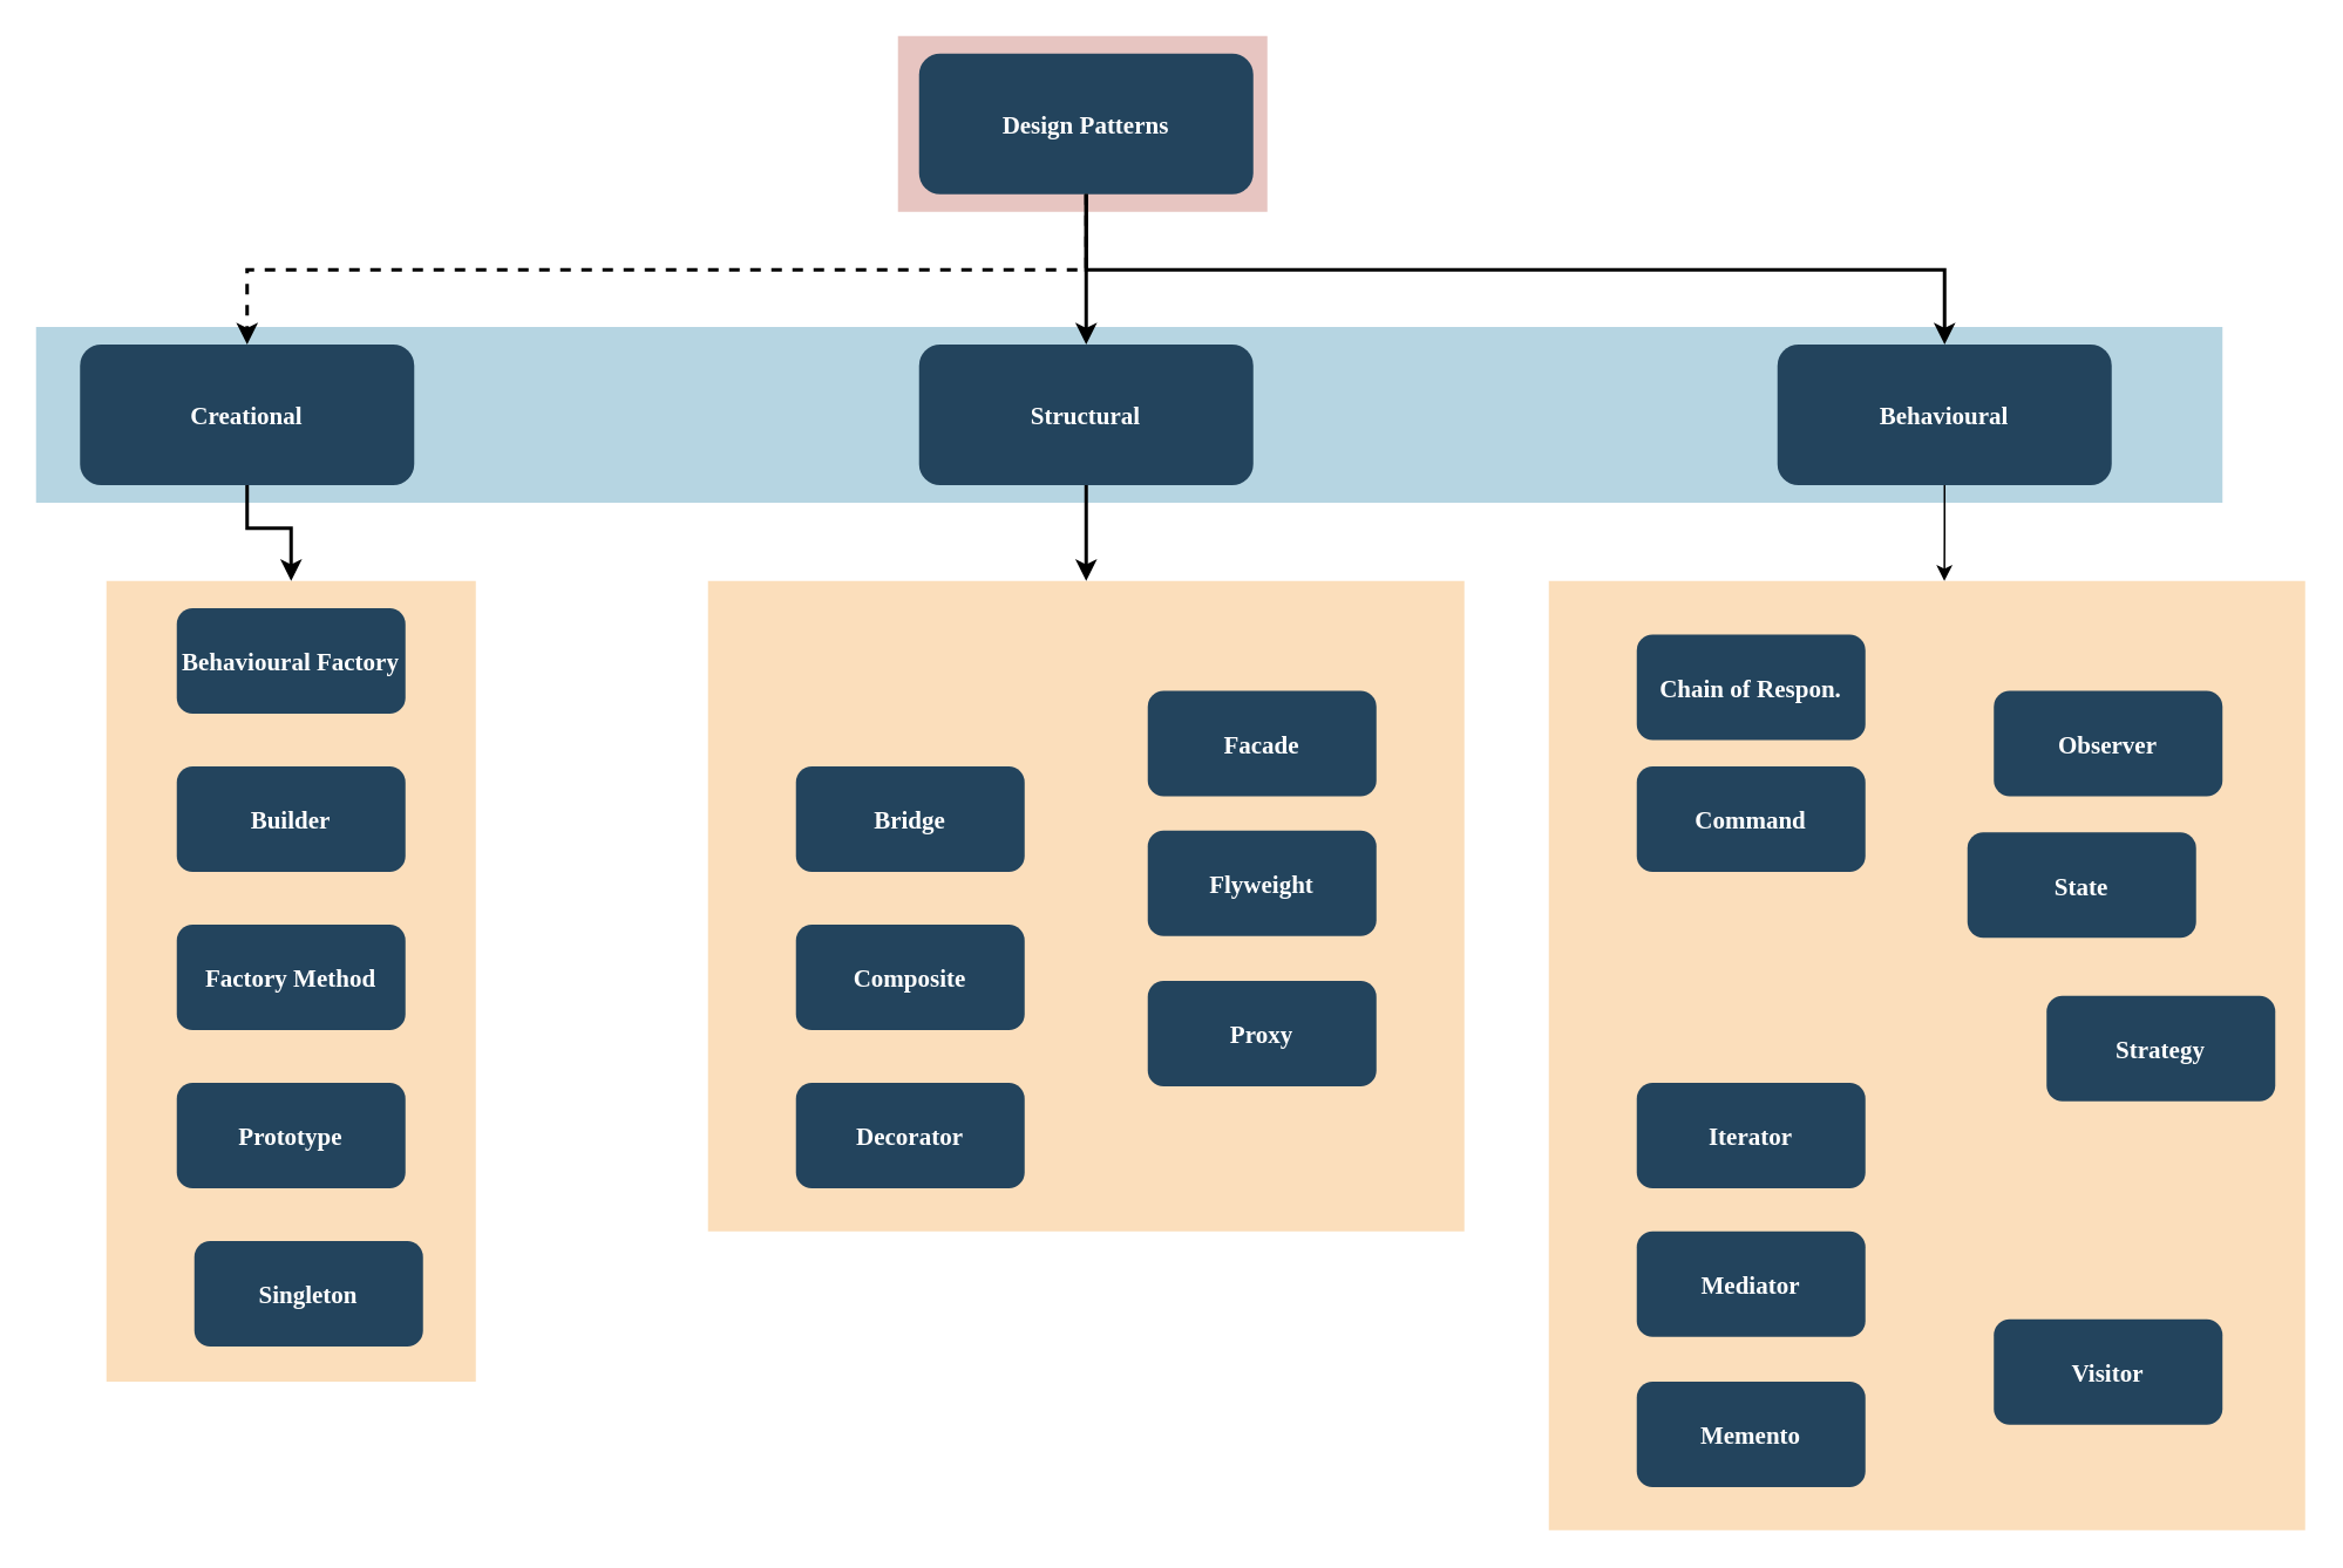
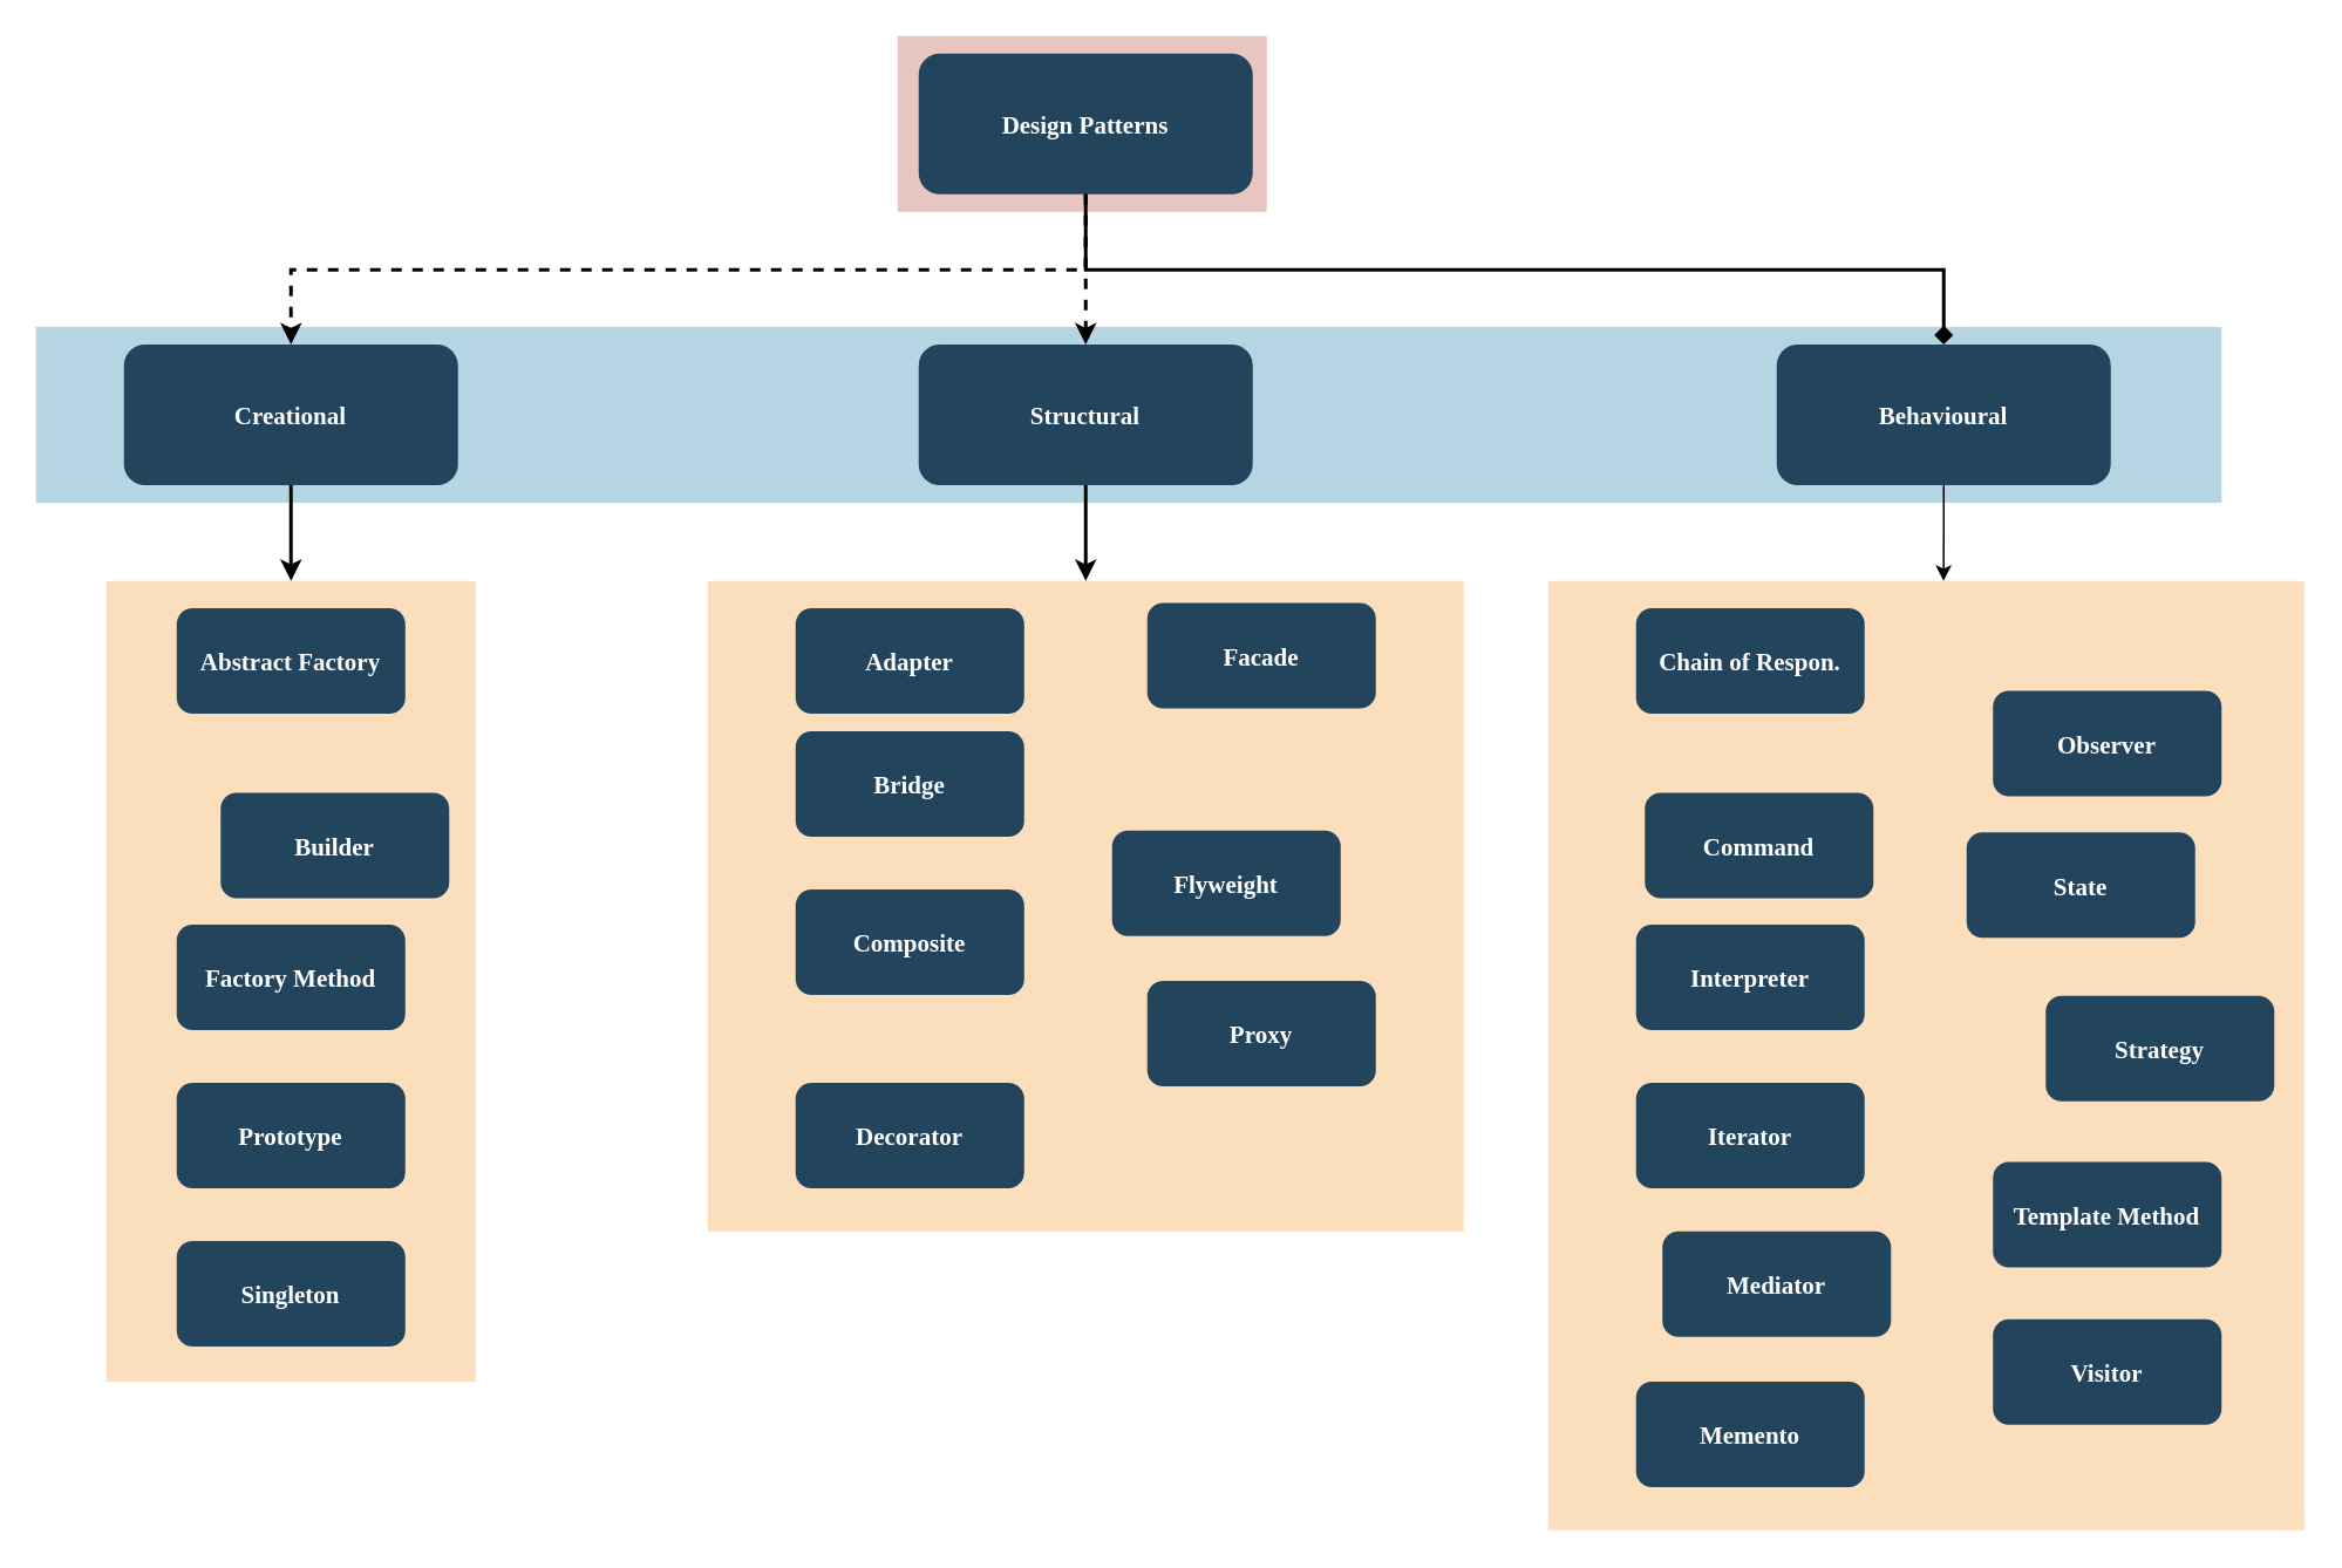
- <mxCell id="21" value="" style="edgeStyle=elbowEdgeStyle;elbow=vertical;strokeWidth=2;rounded=0" parent="1" source="6" target="10" edge="1"><mxGeometry x="347" y="225.5" width="100" height="100" as="geometry"><mxPoint x="822" y="135.5" as="sourcePoint" /><mxPoint x="1427" y="205.5" as="targetPoint" /></mxGeometry></mxCell>
+ <mxCell id="21" value="" style="edgeStyle=elbowEdgeStyle;elbow=vertical;strokeWidth=2;rounded=0;dashed=1;" parent="1" source="6" target="10" edge="1"><mxGeometry x="347" y="225.5" width="100" height="100" as="geometry"><mxPoint x="822" y="135.5" as="sourcePoint" /><mxPoint x="1427" y="205.5" as="targetPoint" /></mxGeometry></mxCell>
- <mxCell id="9" value="" style="edgeStyle=elbowEdgeStyle;elbow=vertical;strokeWidth=2;rounded=0" parent="1" source="6" target="8" edge="1"><mxGeometry x="337" y="215.5" width="100" height="100" as="geometry"><mxPoint x="297" y="175.5" as="sourcePoint" /><mxPoint x="397" y="75.5" as="targetPoint" /></mxGeometry></mxCell>
+ <mxCell id="9" value="" style="edgeStyle=elbowEdgeStyle;elbow=vertical;strokeWidth=2;rounded=0;endArrow=diamond;" parent="1" source="6" target="8" edge="1"><mxGeometry x="337" y="215.5" width="100" height="100" as="geometry"><mxPoint x="297" y="175.5" as="sourcePoint" /><mxPoint x="397" y="75.5" as="targetPoint" /></mxGeometry></mxCell>
- <mxCell id="11" value="Creational" style="rounded=1;fillColor=#23445D;gradientColor=none;strokeColor=none;fontColor=#FFFFFF;fontStyle=1;fontFamily=Tahoma;fontSize=14" parent="1" vertex="1"><mxGeometry x="45" y="195.5" width="190" height="80" as="geometry" /></mxCell>
+ <mxCell id="11" value="Creational" style="rounded=1;fillColor=#23445D;gradientColor=none;strokeColor=none;fontColor=#FFFFFF;fontStyle=1;fontFamily=Tahoma;fontSize=14" parent="1" vertex="1"><mxGeometry x="70" y="195.5" width="190" height="80" as="geometry" /></mxCell>
+ <mxCell id="17" value="Adapter" style="rounded=1;fillColor=#23445D;gradientColor=none;strokeColor=none;fontColor=#FFFFFF;fontStyle=1;fontFamily=Tahoma;fontSize=14" parent="1" vertex="1"><mxGeometry x="452" y="345.5" width="130" height="60" as="geometry" /></mxCell>
- <mxCell id="12" value="Behavioural Factory" style="rounded=1;fillColor=#23445D;gradientColor=none;strokeColor=none;fontColor=#FFFFFF;fontStyle=1;fontFamily=Tahoma;fontSize=14" parent="1" vertex="1"><mxGeometry x="100" y="345.5" width="130" height="60" as="geometry" /></mxCell>
+ <mxCell id="12" value="Abstract Factory" style="rounded=1;fillColor=#23445D;gradientColor=none;strokeColor=none;fontColor=#FFFFFF;fontStyle=1;fontFamily=Tahoma;fontSize=14" parent="1" vertex="1"><mxGeometry x="100" y="345.5" width="130" height="60" as="geometry" /></mxCell>
- <mxCell id="29" value="Chain of Respon." style="rounded=1;fillColor=#23445D;gradientColor=none;strokeColor=none;fontColor=#FFFFFF;fontStyle=1;fontFamily=Tahoma;fontSize=14" vertex="1" parent="1"><mxGeometry x="930" y="360.5" width="130" height="60" as="geometry" /></mxCell>
+ <mxCell id="29" value="Chain of Respon." style="rounded=1;fillColor=#23445D;gradientColor=none;strokeColor=none;fontColor=#FFFFFF;fontStyle=1;fontFamily=Tahoma;fontSize=14" vertex="1" parent="1"><mxGeometry x="930" y="345.5" width="130" height="60" as="geometry" /></mxCell>
- <mxCell id="23" value="Facade" style="rounded=1;fillColor=#23445D;gradientColor=none;strokeColor=none;fontColor=#FFFFFF;fontStyle=1;fontFamily=Tahoma;fontSize=14" vertex="1" parent="1"><mxGeometry x="652" y="392.5" width="130" height="60" as="geometry" /></mxCell>
+ <mxCell id="23" value="Facade" style="rounded=1;fillColor=#23445D;gradientColor=none;strokeColor=none;fontColor=#FFFFFF;fontStyle=1;fontFamily=Tahoma;fontSize=14" vertex="1" parent="1"><mxGeometry x="652" y="342.5" width="130" height="60" as="geometry" /></mxCell>
- <mxCell id="13" value="Builder" style="rounded=1;fillColor=#23445D;gradientColor=none;strokeColor=none;fontColor=#FFFFFF;fontStyle=1;fontFamily=Tahoma;fontSize=14" parent="1" vertex="1"><mxGeometry x="100" y="435.5" width="130" height="60" as="geometry" /></mxCell>
+ <mxCell id="13" value="Builder" style="rounded=1;fillColor=#23445D;gradientColor=none;strokeColor=none;fontColor=#FFFFFF;fontStyle=1;fontFamily=Tahoma;fontSize=14" parent="1" vertex="1"><mxGeometry x="125" y="450.5" width="130" height="60" as="geometry" /></mxCell>
- <mxCell id="18" value="Bridge" style="rounded=1;fillColor=#23445D;gradientColor=none;strokeColor=none;fontColor=#FFFFFF;fontStyle=1;fontFamily=Tahoma;fontSize=14" parent="1" vertex="1"><mxGeometry x="452" y="435.5" width="130" height="60" as="geometry" /></mxCell>
+ <mxCell id="18" value="Bridge" style="rounded=1;fillColor=#23445D;gradientColor=none;strokeColor=none;fontColor=#FFFFFF;fontStyle=1;fontFamily=Tahoma;fontSize=14" parent="1" vertex="1"><mxGeometry x="452" y="415.5" width="130" height="60" as="geometry" /></mxCell>
- <mxCell id="30" value="Command" style="rounded=1;fillColor=#23445D;gradientColor=none;strokeColor=none;fontColor=#FFFFFF;fontStyle=1;fontFamily=Tahoma;fontSize=14" vertex="1" parent="1"><mxGeometry x="930" y="435.5" width="130" height="60" as="geometry" /></mxCell>
+ <mxCell id="30" value="Command" style="rounded=1;fillColor=#23445D;gradientColor=none;strokeColor=none;fontColor=#FFFFFF;fontStyle=1;fontFamily=Tahoma;fontSize=14" vertex="1" parent="1"><mxGeometry x="935" y="450.5" width="130" height="60" as="geometry" /></mxCell>
- <mxCell id="24" value="Flyweight" style="rounded=1;fillColor=#23445D;gradientColor=none;strokeColor=none;fontColor=#FFFFFF;fontStyle=1;fontFamily=Tahoma;fontSize=14" vertex="1" parent="1"><mxGeometry x="652" y="472" width="130" height="60" as="geometry" /></mxCell>
+ <mxCell id="24" value="Flyweight" style="rounded=1;fillColor=#23445D;gradientColor=none;strokeColor=none;fontColor=#FFFFFF;fontStyle=1;fontFamily=Tahoma;fontSize=14" vertex="1" parent="1"><mxGeometry x="632" y="472" width="130" height="60" as="geometry" /></mxCell>
- <mxCell id="19" value="Composite" style="rounded=1;fillColor=#23445D;gradientColor=none;strokeColor=none;fontColor=#FFFFFF;fontStyle=1;fontFamily=Tahoma;fontSize=14" parent="1" vertex="1"><mxGeometry x="452" y="525.5" width="130" height="60" as="geometry" /></mxCell>
+ <mxCell id="19" value="Composite" style="rounded=1;fillColor=#23445D;gradientColor=none;strokeColor=none;fontColor=#FFFFFF;fontStyle=1;fontFamily=Tahoma;fontSize=14" parent="1" vertex="1"><mxGeometry x="452" y="505.5" width="130" height="60" as="geometry" /></mxCell>
+ <mxCell id="31" value="Interpreter" style="rounded=1;fillColor=#23445D;gradientColor=none;strokeColor=none;fontColor=#FFFFFF;fontStyle=1;fontFamily=Tahoma;fontSize=14" vertex="1" parent="1"><mxGeometry x="930" y="525.5" width="130" height="60" as="geometry" /></mxCell>
+ <mxCell id="38" value="Template Method" style="rounded=1;fillColor=#23445D;gradientColor=none;strokeColor=none;fontColor=#FFFFFF;fontStyle=1;fontFamily=Tahoma;fontSize=14" vertex="1" parent="1"><mxGeometry x="1133" y="660.5" width="130" height="60" as="geometry" /></mxCell>
- <mxCell id="36" value="Mediator" style="rounded=1;fillColor=#23445D;gradientColor=none;strokeColor=none;fontColor=#FFFFFF;fontStyle=1;fontFamily=Tahoma;fontSize=14" vertex="1" parent="1"><mxGeometry x="930" y="700" width="130" height="60" as="geometry" /></mxCell>
+ <mxCell id="36" value="Mediator" style="rounded=1;fillColor=#23445D;gradientColor=none;strokeColor=none;fontColor=#FFFFFF;fontStyle=1;fontFamily=Tahoma;fontSize=14" vertex="1" parent="1"><mxGeometry x="945" y="700" width="130" height="60" as="geometry" /></mxCell>
- <mxCell id="16" value="Singleton" style="rounded=1;fillColor=#23445D;gradientColor=none;strokeColor=none;fontColor=#FFFFFF;fontStyle=1;fontFamily=Tahoma;fontSize=14" parent="1" vertex="1"><mxGeometry x="110" y="705.5" width="130" height="60" as="geometry" /></mxCell>
+ <mxCell id="16" value="Singleton" style="rounded=1;fillColor=#23445D;gradientColor=none;strokeColor=none;fontColor=#FFFFFF;fontStyle=1;fontFamily=Tahoma;fontSize=14" parent="1" vertex="1"><mxGeometry x="100" y="705.5" width="130" height="60" as="geometry" /></mxCell>
